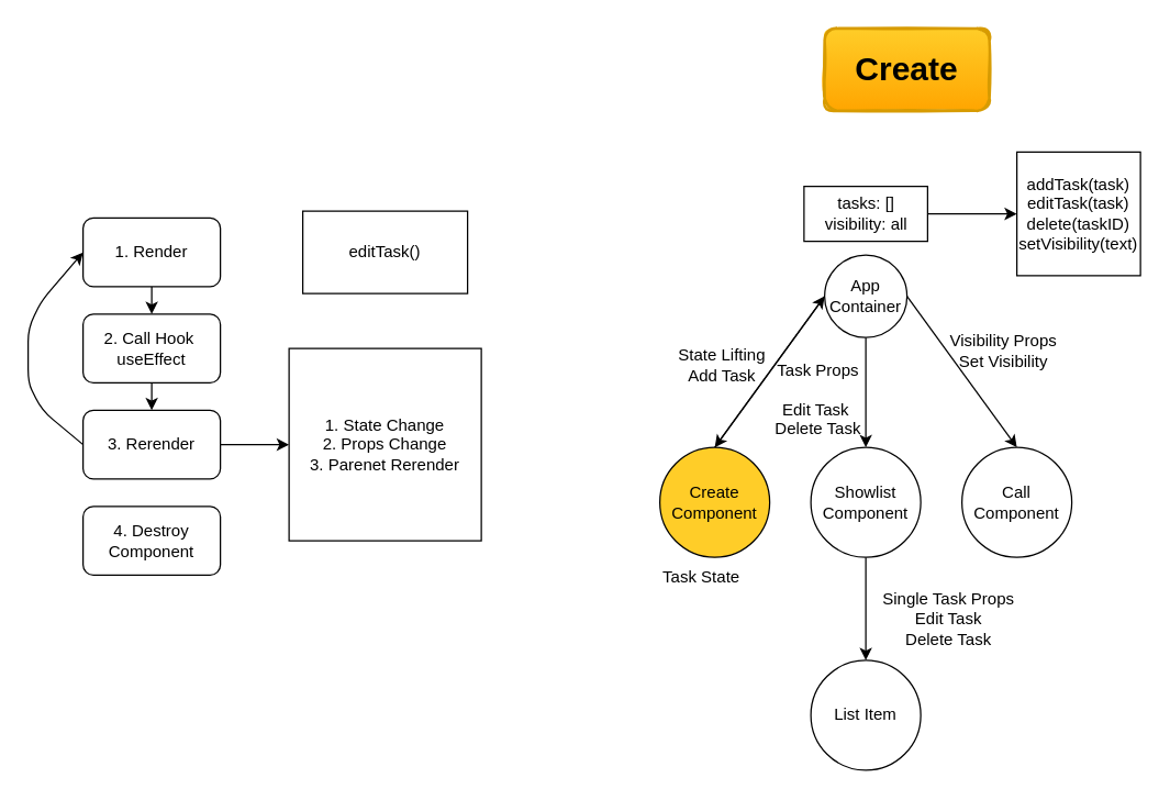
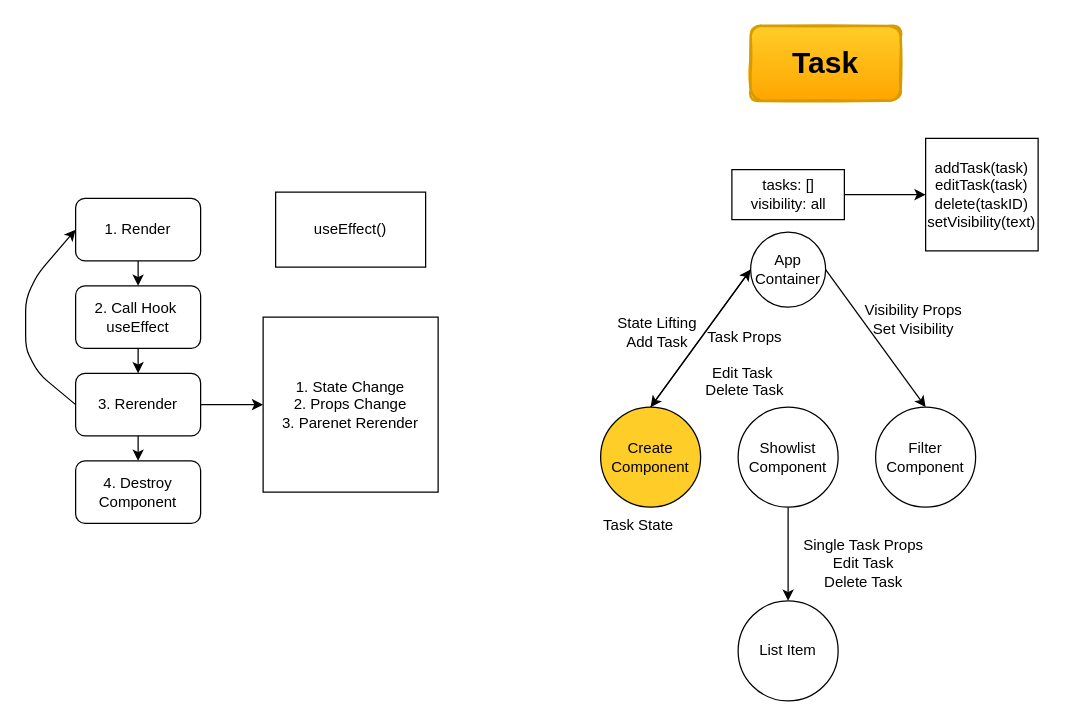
- <mxCell id="32" value="&lt;h1&gt;Create&lt;/h1&gt;" style="rounded=1;whiteSpace=wrap;html=1;strokeWidth=2;fillWeight=4;hachureGap=8;hachureAngle=45;fillColor=#ffcd28;sketch=1;strokeColor=#d79b00;gradientColor=#ffa500;" vertex="1" parent="1"><mxGeometry x="600" y="20" width="120" height="60" as="geometry" /></mxCell>
+ <mxCell id="32" value="&lt;h1&gt;Task&lt;/h1&gt;" style="rounded=1;whiteSpace=wrap;html=1;strokeWidth=2;fillWeight=4;hachureGap=8;hachureAngle=45;fillColor=#ffcd28;sketch=1;strokeColor=#d79b00;gradientColor=#ffa500;" vertex="1" parent="1"><mxGeometry x="600" y="20" width="120" height="60" as="geometry" /></mxCell>
- <mxCell id="12" value="editTask()" style="rounded=0;whiteSpace=wrap;html=1;" parent="1" vertex="1"><mxGeometry x="220" y="153" width="120" height="60" as="geometry" /></mxCell>
+ <mxCell id="12" value="useEffect()" style="rounded=0;whiteSpace=wrap;html=1;" parent="1" vertex="1"><mxGeometry x="220" y="153" width="120" height="60" as="geometry" /></mxCell>
- <mxCell id="14" style="edgeStyle=none;html=1;exitX=0.5;exitY=1;exitDx=0;exitDy=0;entryX=0.5;entryY=0;entryDx=0;entryDy=0;" edge="1" parent="1" source="16" target="20"><mxGeometry relative="1" as="geometry" /></mxCell>
+ <mxCell id="8" style="edgeStyle=none;html=1;exitX=0.5;exitY=1;exitDx=0;exitDy=0;entryX=0.5;entryY=0;entryDx=0;entryDy=0;" parent="1" source="9" target="11" edge="1"><mxGeometry relative="1" as="geometry" /></mxCell>
- <mxCell id="21" value="Call Component" style="ellipse;whiteSpace=wrap;html=1;aspect=fixed;" vertex="1" parent="1"><mxGeometry x="700" y="325" width="80" height="80" as="geometry" /></mxCell>
+ <mxCell id="21" value="Filter Component" style="ellipse;whiteSpace=wrap;html=1;aspect=fixed;" vertex="1" parent="1"><mxGeometry x="700" y="325" width="80" height="80" as="geometry" /></mxCell>
